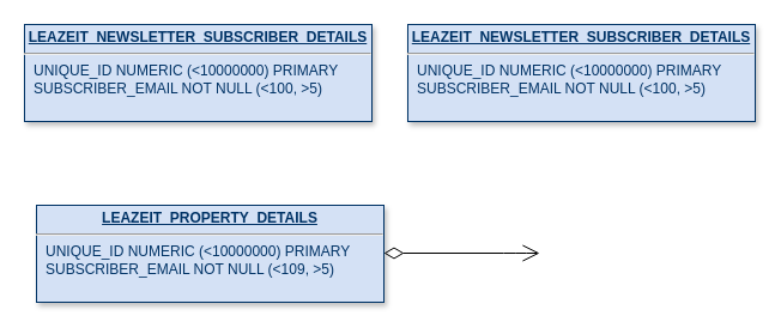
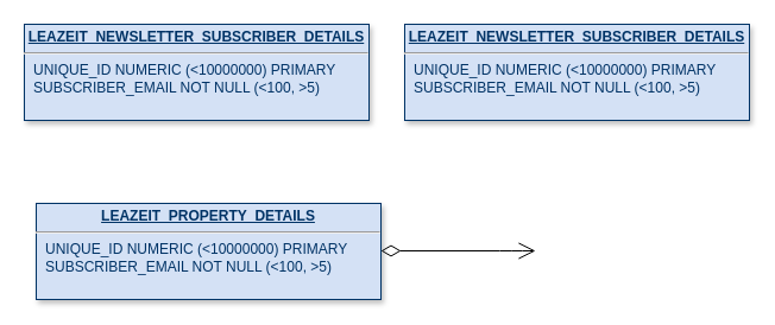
- <mxCell id="4" value="&lt;p style=&quot;margin: 4px 0px 0px ; text-align: center&quot;&gt;&lt;b&gt;&lt;u&gt;LEAZEIT_PROPERTY_DETAILS&lt;/u&gt;&lt;/b&gt;&lt;br&gt;&lt;/p&gt;&lt;hr&gt;&lt;p style=&quot;margin: 0px ; margin-left: 8px&quot;&gt;UNIQUE_ID NUMERIC (&amp;lt;10000000) PRIMARY&lt;br&gt;&lt;/p&gt;&lt;p style=&quot;margin: 0px ; margin-left: 8px&quot;&gt;SUBSCRIBER_EMAIL NOT NULL (&amp;lt;109, &amp;gt;5)&lt;br&gt;&lt;/p&gt;" style="verticalAlign=top;align=left;overflow=fill;fontSize=12;fontFamily=Helvetica;html=1;strokeColor=#003366;shadow=1;fillColor=#D4E1F5;fontColor=#003366" parent="1" vertex="1"><mxGeometry x="30" y="171" width="290" height="81" as="geometry" /></mxCell>
+ <mxCell id="4" value="&lt;p style=&quot;margin: 4px 0px 0px ; text-align: center&quot;&gt;&lt;b&gt;&lt;u&gt;LEAZEIT_PROPERTY_DETAILS&lt;/u&gt;&lt;/b&gt;&lt;br&gt;&lt;/p&gt;&lt;hr&gt;&lt;p style=&quot;margin: 0px ; margin-left: 8px&quot;&gt;UNIQUE_ID NUMERIC (&amp;lt;10000000) PRIMARY&lt;br&gt;&lt;/p&gt;&lt;p style=&quot;margin: 0px ; margin-left: 8px&quot;&gt;SUBSCRIBER_EMAIL NOT NULL (&amp;lt;100, &amp;gt;5)&lt;br&gt;&lt;/p&gt;" style="verticalAlign=top;align=left;overflow=fill;fontSize=12;fontFamily=Helvetica;html=1;strokeColor=#003366;shadow=1;fillColor=#D4E1F5;fontColor=#003366" parent="1" vertex="1"><mxGeometry x="30" y="171" width="290" height="81" as="geometry" /></mxCell>
